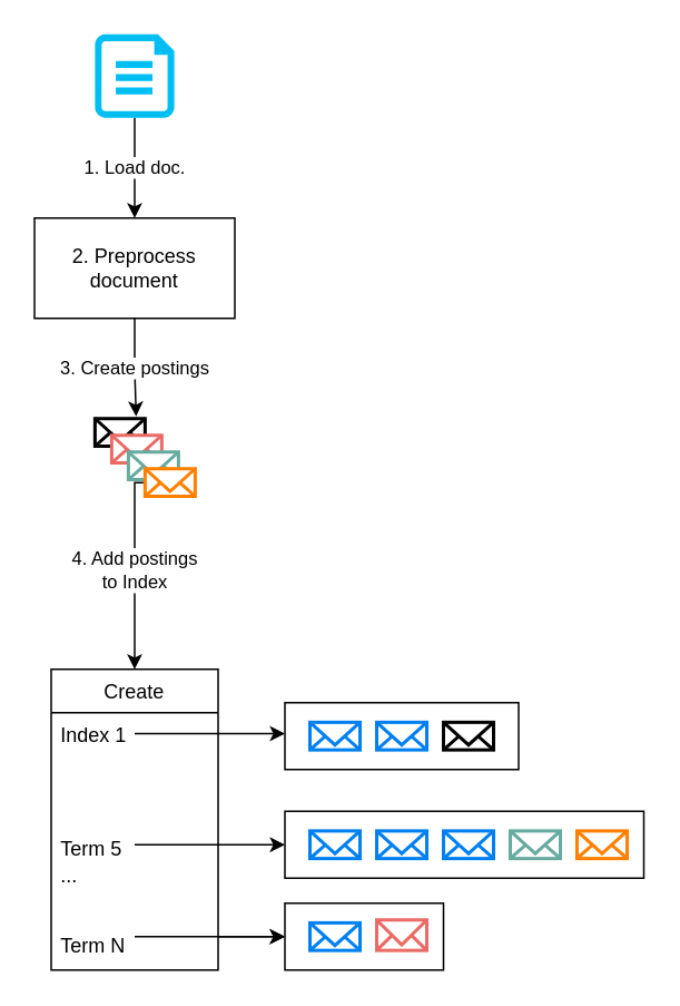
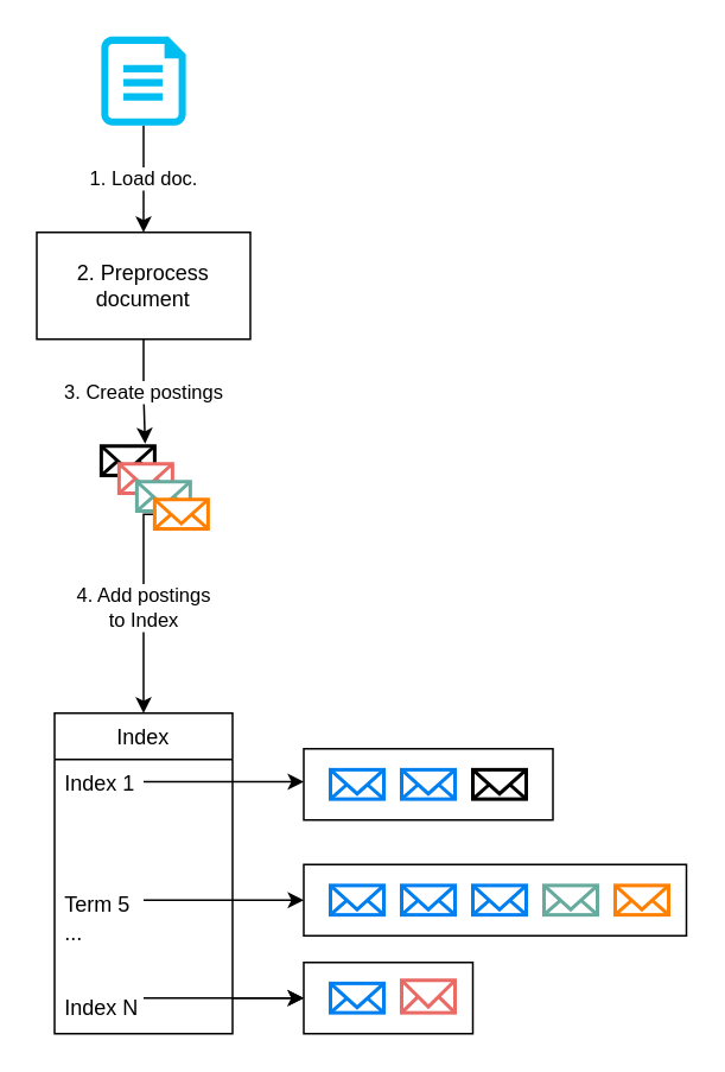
- <mxCell id="2" value="Create" style="swimlane;fontStyle=0;childLayout=stackLayout;horizontal=1;startSize=26;fillColor=none;horizontalStack=0;resizeParent=1;resizeParentMax=0;resizeLast=0;collapsible=1;marginBottom=0;" vertex="1" parent="1"><mxGeometry x="30" y="400" width="100" height="180" as="geometry" /></mxCell>
+ <mxCell id="2" value="Index" style="swimlane;fontStyle=0;childLayout=stackLayout;horizontal=1;startSize=26;fillColor=none;horizontalStack=0;resizeParent=1;resizeParentMax=0;resizeLast=0;collapsible=1;marginBottom=0;" vertex="1" parent="1"><mxGeometry x="30" y="400" width="100" height="180" as="geometry" /></mxCell>
- <mxCell id="6" value="...&#10;&#10;&#10;Term N" style="text;strokeColor=none;fillColor=none;align=left;verticalAlign=top;spacingLeft=4;spacingRight=4;overflow=hidden;rotatable=0;points=[[0,0.5],[1,0.5]];portConstraint=eastwest;" vertex="1" parent="2"><mxGeometry y="110" width="100" height="70" as="geometry" /></mxCell>
+ <mxCell id="6" value="...&#10;&#10;&#10;Index N" style="text;strokeColor=none;fillColor=none;align=left;verticalAlign=top;spacingLeft=4;spacingRight=4;overflow=hidden;rotatable=0;points=[[0,0.5],[1,0.5]];portConstraint=eastwest;" vertex="1" parent="2"><mxGeometry y="110" width="100" height="70" as="geometry" /></mxCell>
